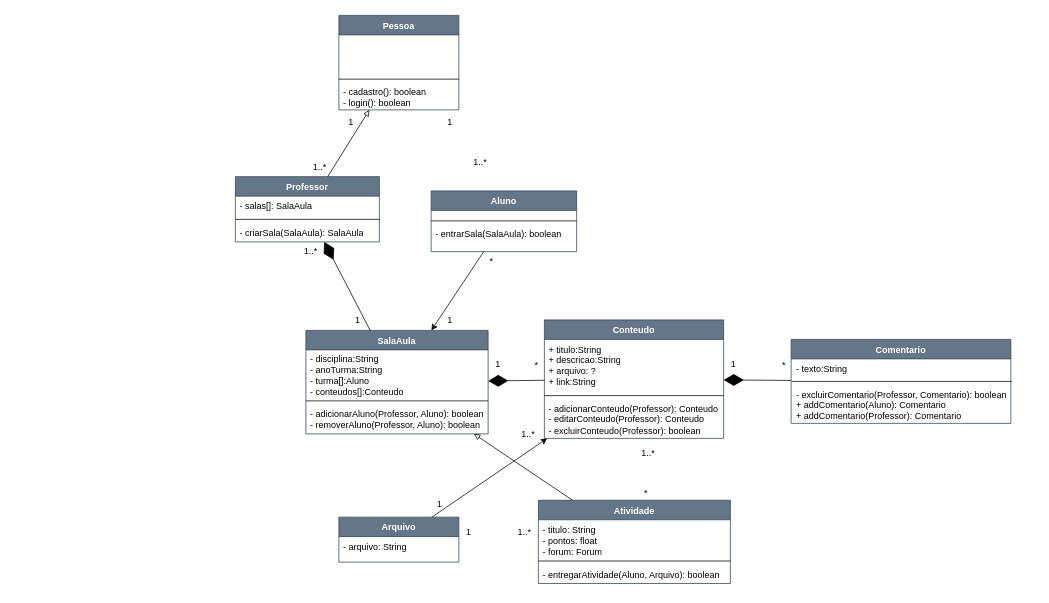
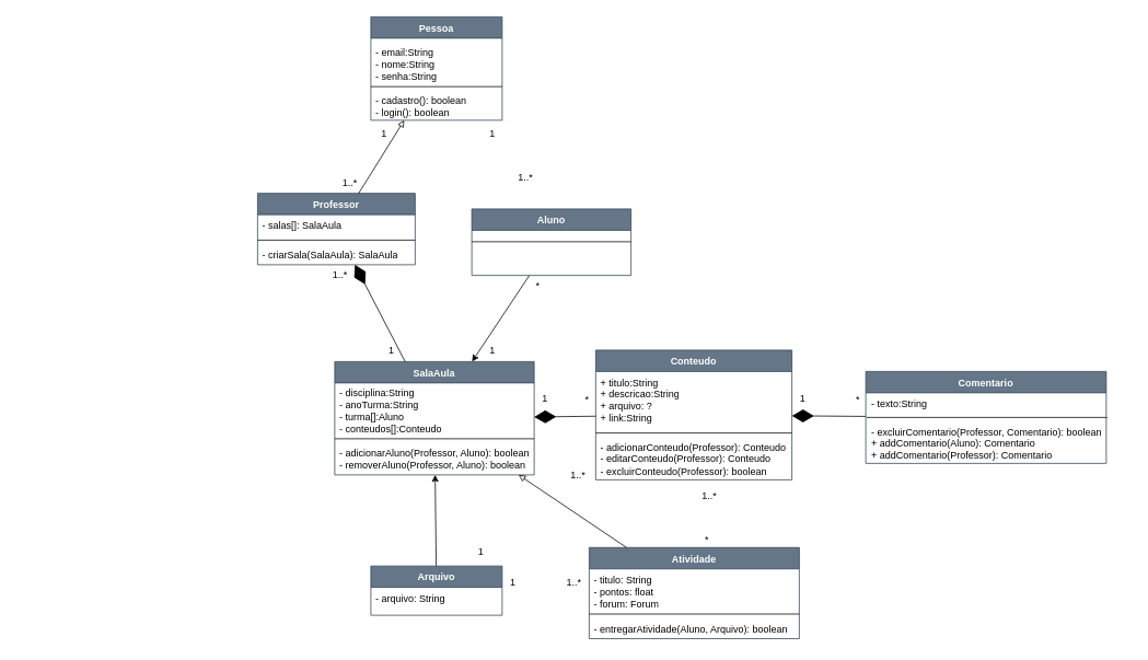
+ <mxCell id="37" value="- email:String&lt;div&gt;- nome:String&lt;br&gt;- senha:String&lt;/div&gt;" style="text;align=left;verticalAlign=top;spacingLeft=4;spacingRight=4;overflow=hidden;rotatable=0;points=[[0,0.5],[1,0.5]];portConstraint=eastwest;whiteSpace=wrap;html=1;container=0;" parent="3" vertex="1"><mxGeometry x="138" y="30" width="160" height="51" as="geometry" /></mxCell>
- <mxCell id="41" value="- entrarSala(SalaAula): boolean" style="text;align=left;verticalAlign=top;spacingLeft=4;spacingRight=4;overflow=hidden;rotatable=0;points=[[0,0.5],[1,0.5]];portConstraint=eastwest;whiteSpace=wrap;html=1;container=0;" parent="3" vertex="1"><mxGeometry x="261" y="278" width="194" height="37" as="geometry" /></mxCell>
- <mxCell id="28" style="edgeStyle=none;html=1;" parent="3" source="29" target="9" edge="1"><mxGeometry relative="1" as="geometry" /></mxCell>
+ <mxCell id="28" style="edgeStyle=none;html=1;" parent="3" source="29" target="8" edge="1"><mxGeometry relative="1" as="geometry" /></mxCell>
